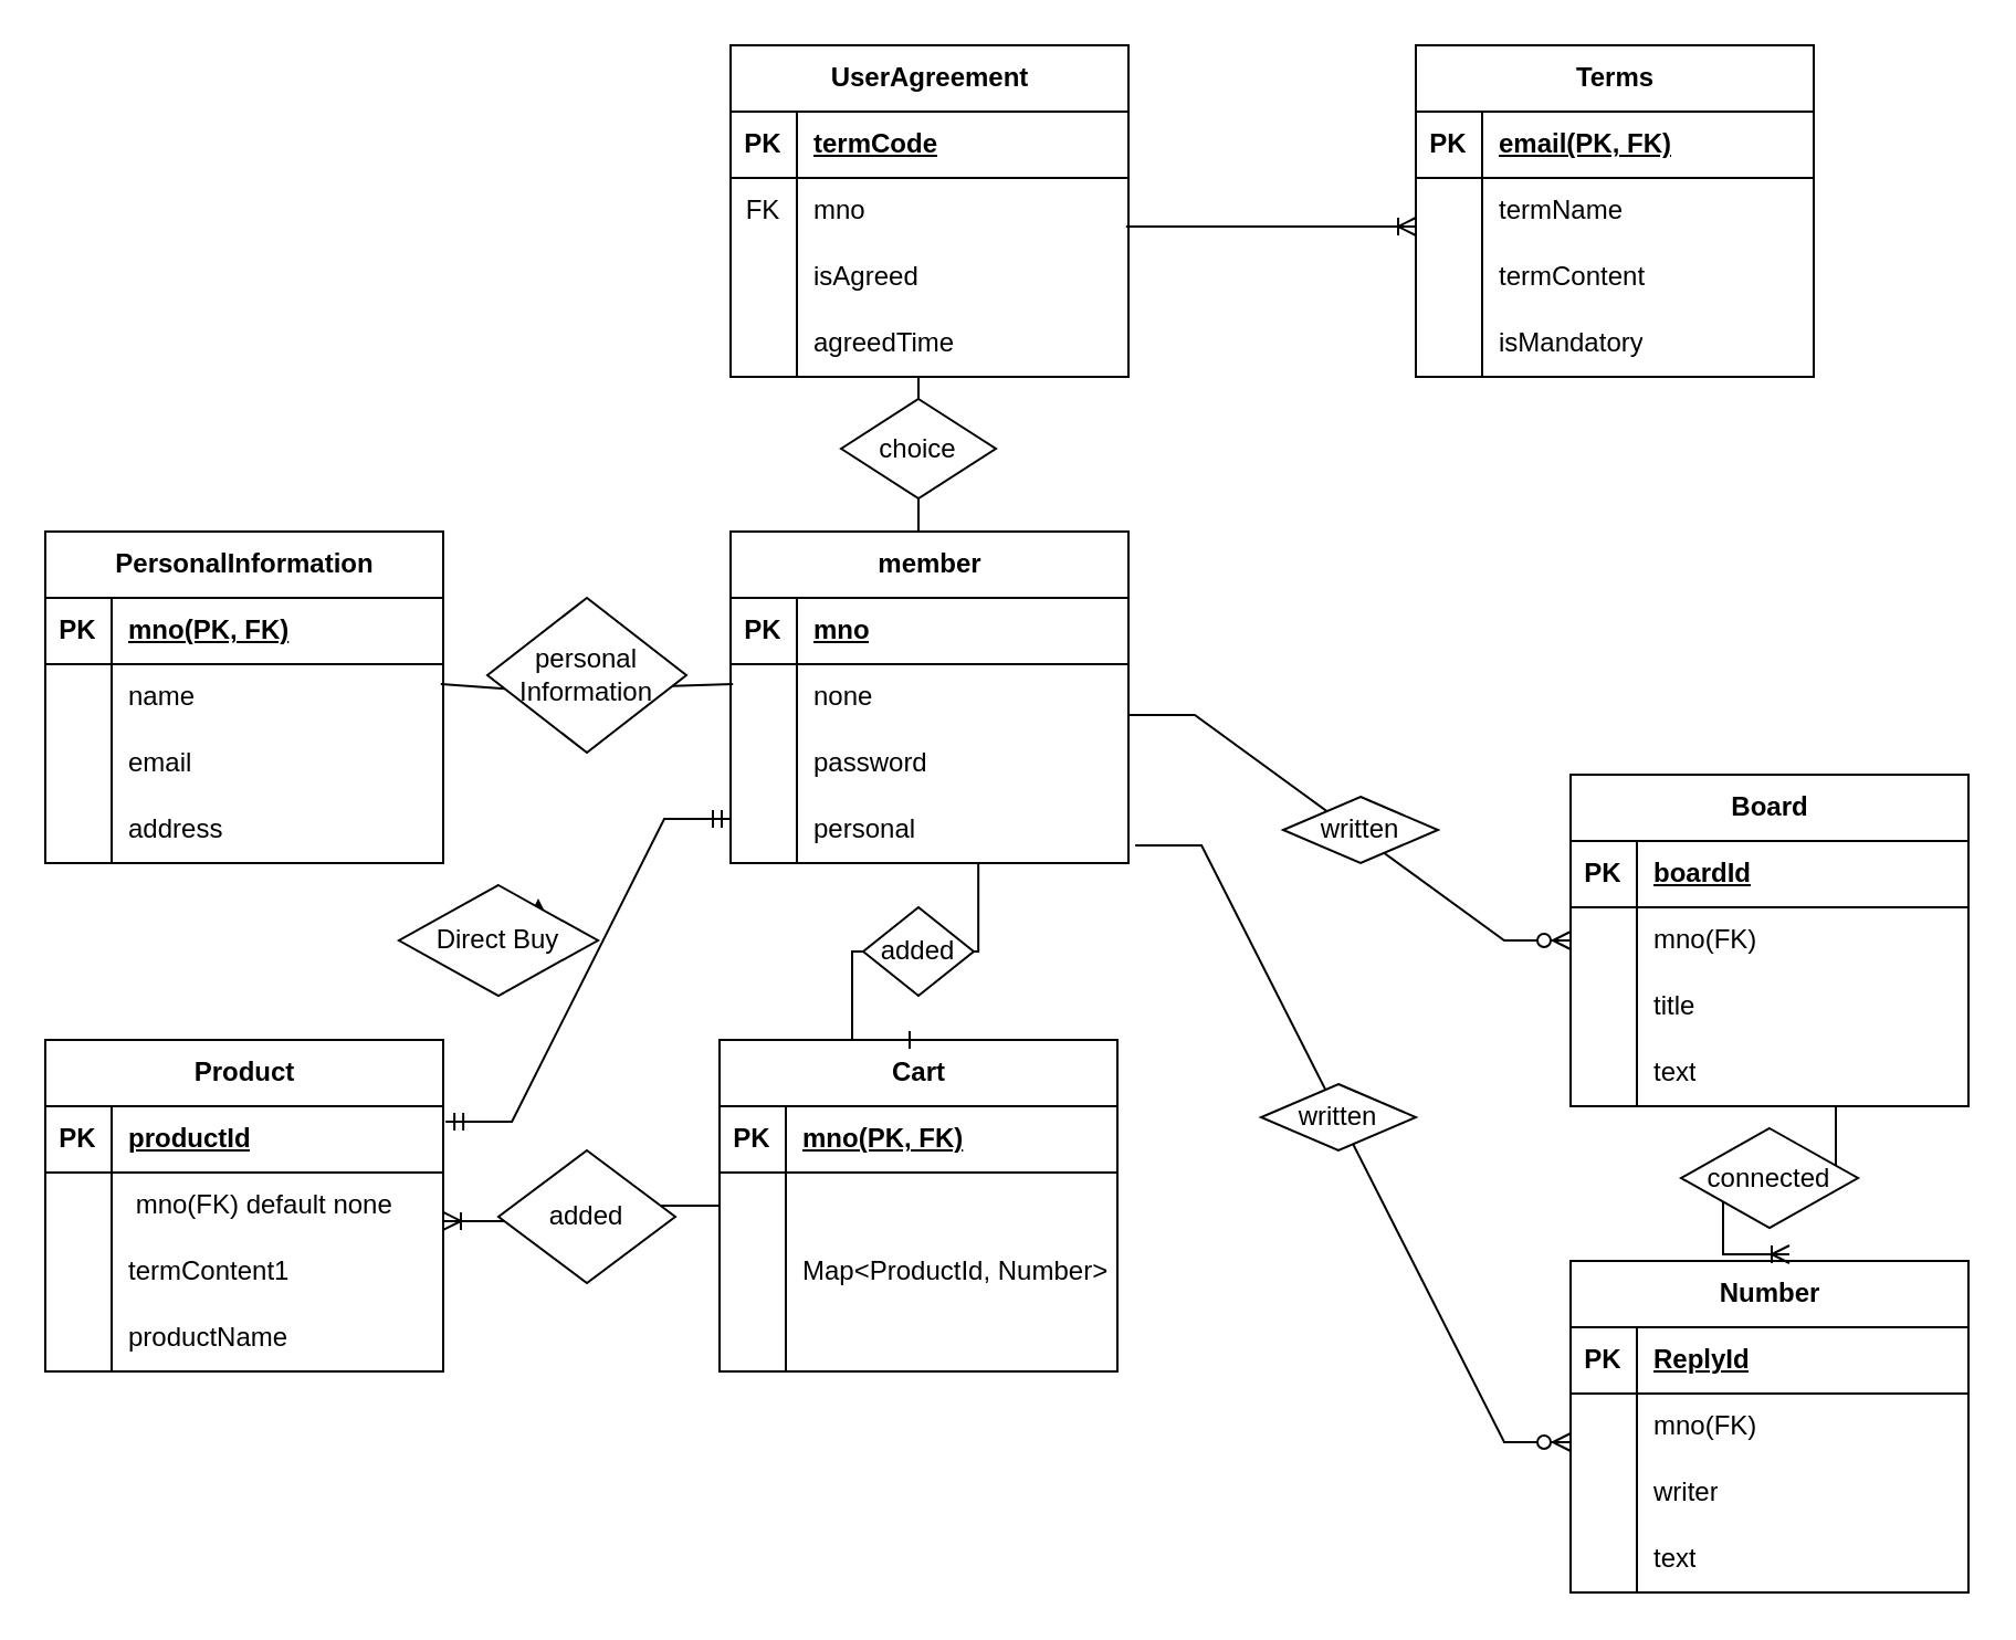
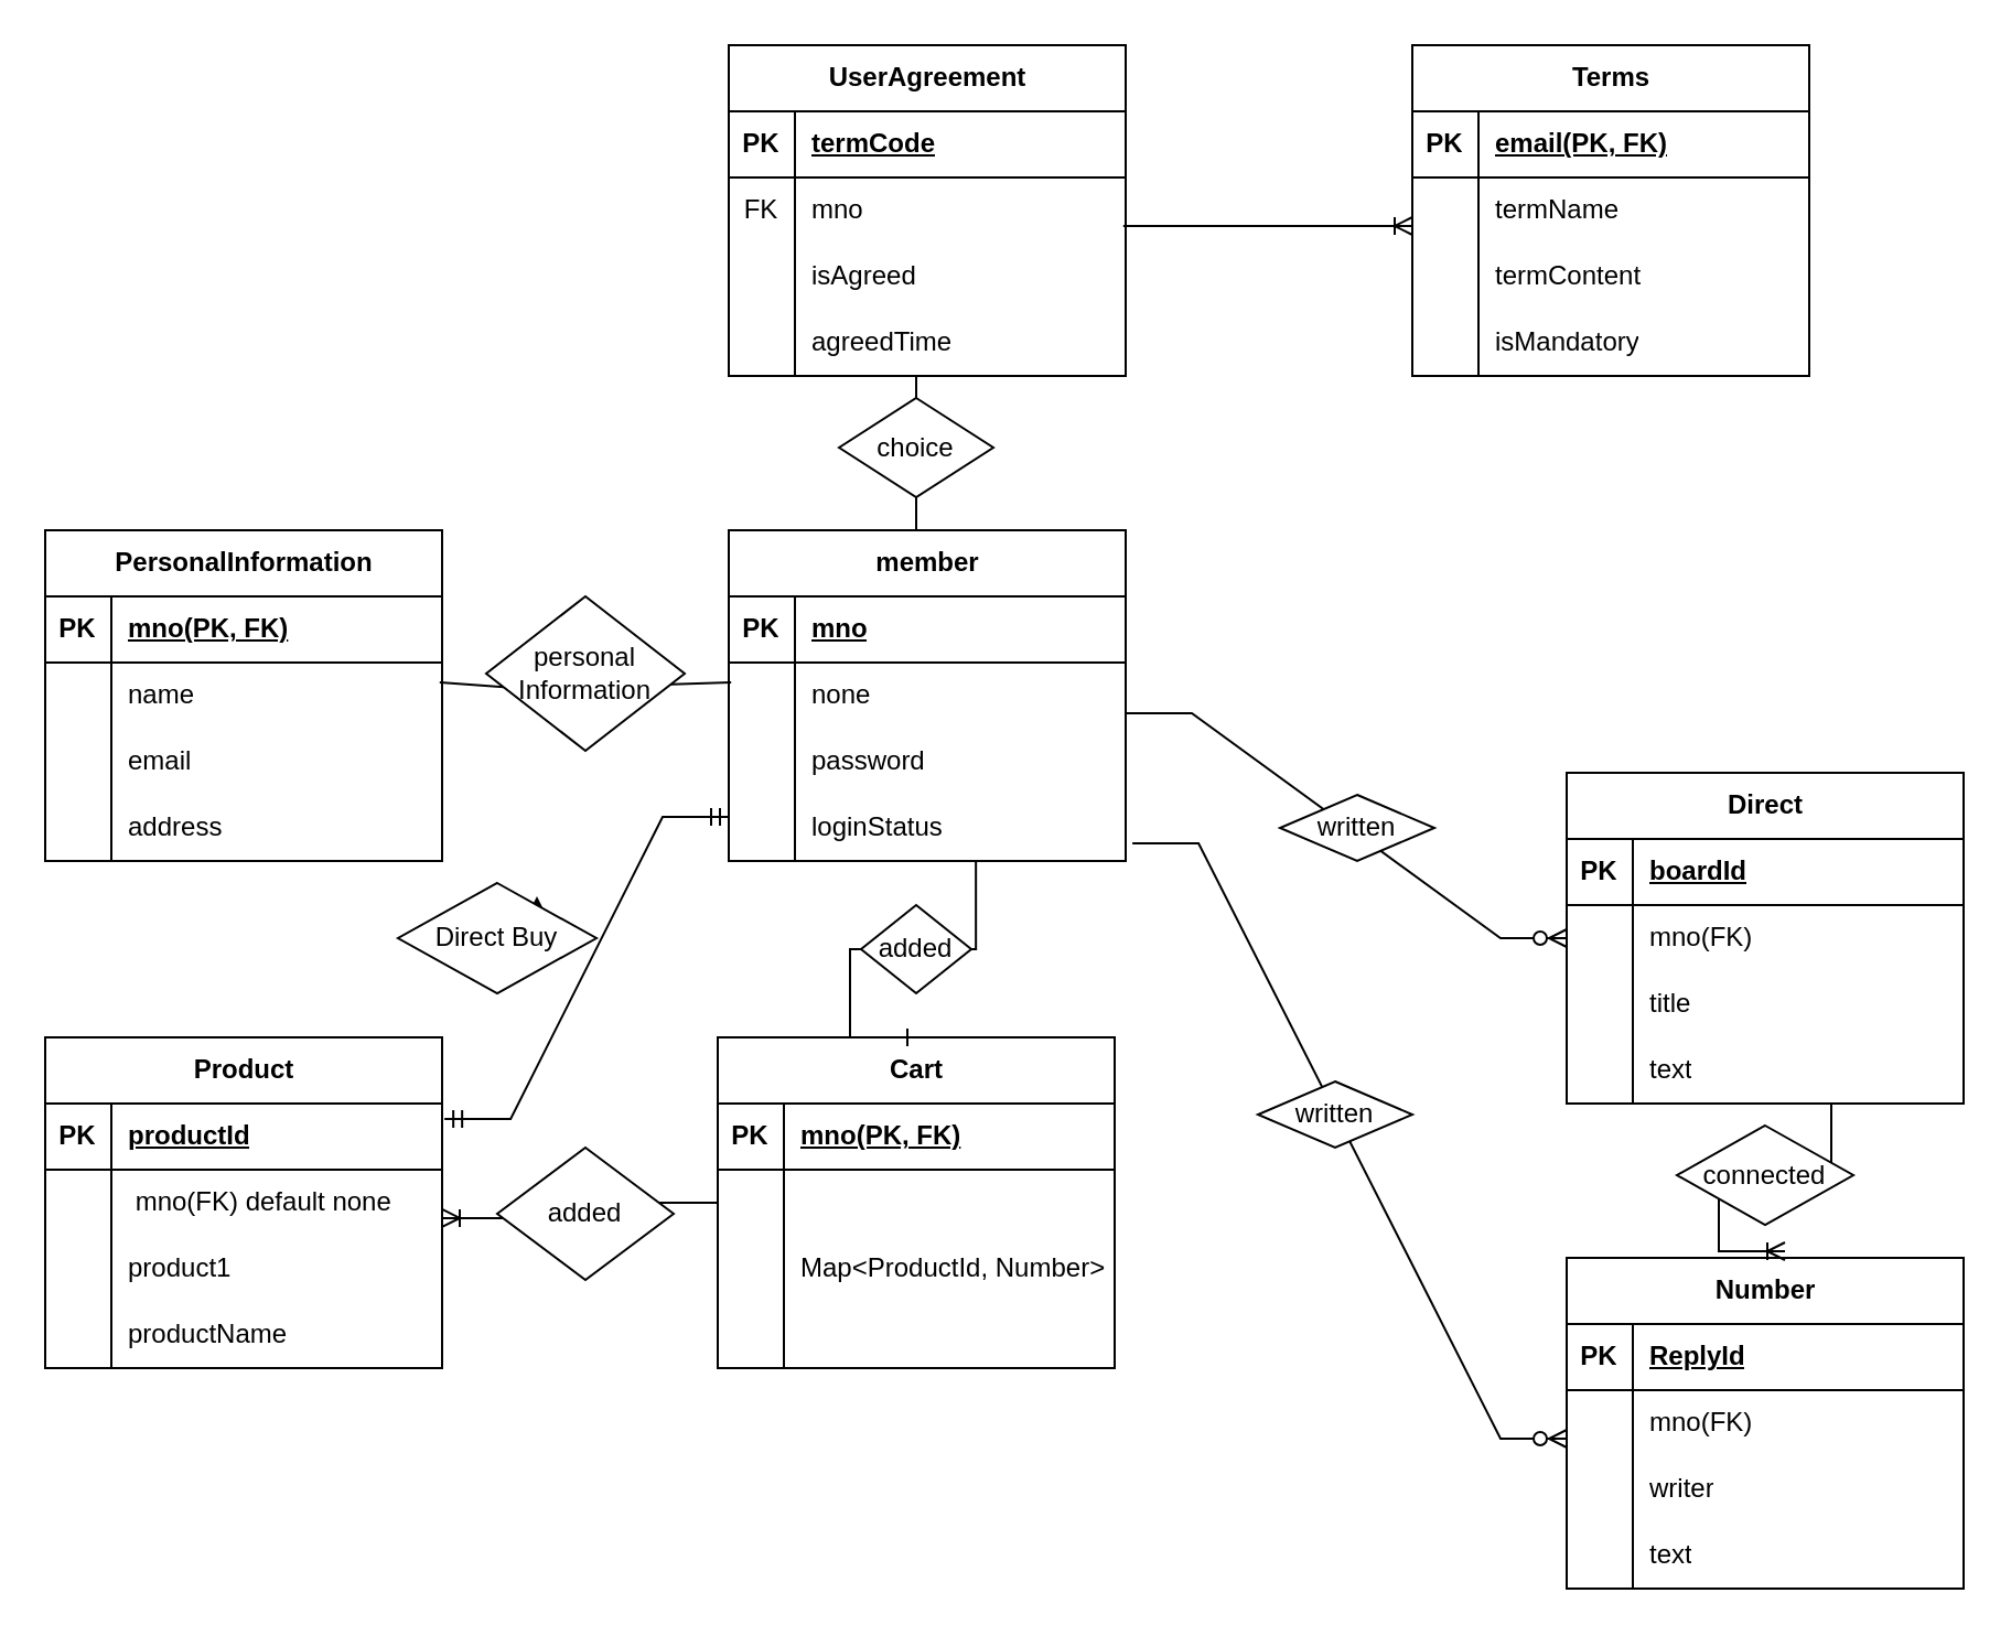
- <mxCell id="90" value="Board" style="shape=table;startSize=30;container=1;collapsible=1;childLayout=tableLayout;fixedRows=1;rowLines=0;fontStyle=1;align=center;resizeLast=1;html=1;" parent="1" vertex="1"><mxGeometry x="710" y="350" width="180" height="150" as="geometry" /></mxCell>
+ <mxCell id="90" value="Direct" style="shape=table;startSize=30;container=1;collapsible=1;childLayout=tableLayout;fixedRows=1;rowLines=0;fontStyle=1;align=center;resizeLast=1;html=1;" parent="1" vertex="1"><mxGeometry x="710" y="350" width="180" height="150" as="geometry" /></mxCell>
- <mxCell id="17" value="personal" style="shape=partialRectangle;connectable=0;fillColor=none;top=0;left=0;bottom=0;right=0;align=left;spacingLeft=6;overflow=hidden;whiteSpace=wrap;html=1;" parent="15" vertex="1"><mxGeometry x="30" width="150" height="30" as="geometry"><mxRectangle width="150" height="30" as="alternateBounds" /></mxGeometry></mxCell>
+ <mxCell id="17" value="loginStatus" style="shape=partialRectangle;connectable=0;fillColor=none;top=0;left=0;bottom=0;right=0;align=left;spacingLeft=6;overflow=hidden;whiteSpace=wrap;html=1;" parent="15" vertex="1"><mxGeometry x="30" width="150" height="30" as="geometry"><mxRectangle width="150" height="30" as="alternateBounds" /></mxGeometry></mxCell>
- <mxCell id="81" value="termContent1" style="shape=partialRectangle;connectable=0;fillColor=none;top=0;left=0;bottom=0;right=0;align=left;spacingLeft=6;overflow=hidden;whiteSpace=wrap;html=1;" parent="79" vertex="1"><mxGeometry x="30" width="150" height="30" as="geometry"><mxRectangle width="150" height="30" as="alternateBounds" /></mxGeometry></mxCell>
+ <mxCell id="81" value="product1" style="shape=partialRectangle;connectable=0;fillColor=none;top=0;left=0;bottom=0;right=0;align=left;spacingLeft=6;overflow=hidden;whiteSpace=wrap;html=1;" parent="79" vertex="1"><mxGeometry x="30" width="150" height="30" as="geometry"><mxRectangle width="150" height="30" as="alternateBounds" /></mxGeometry></mxCell>
